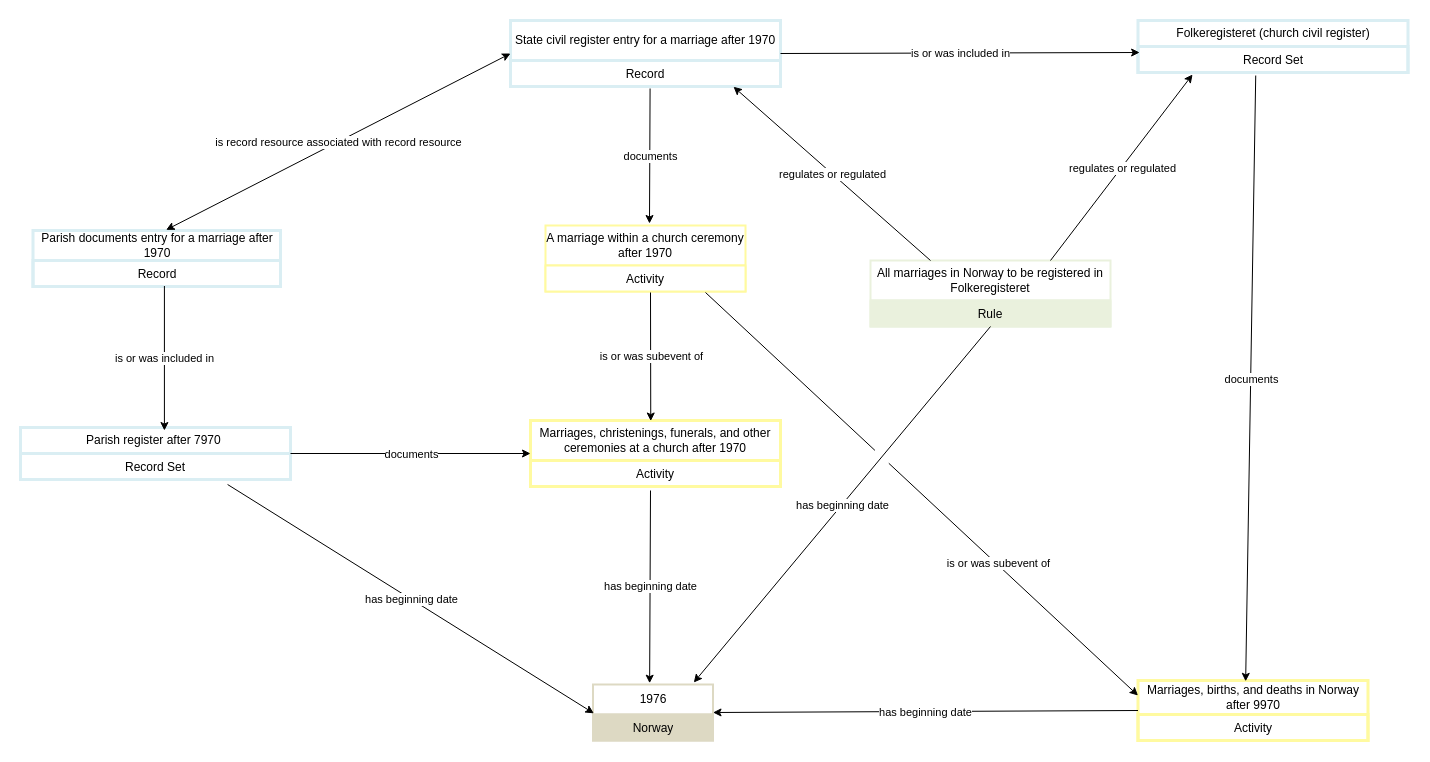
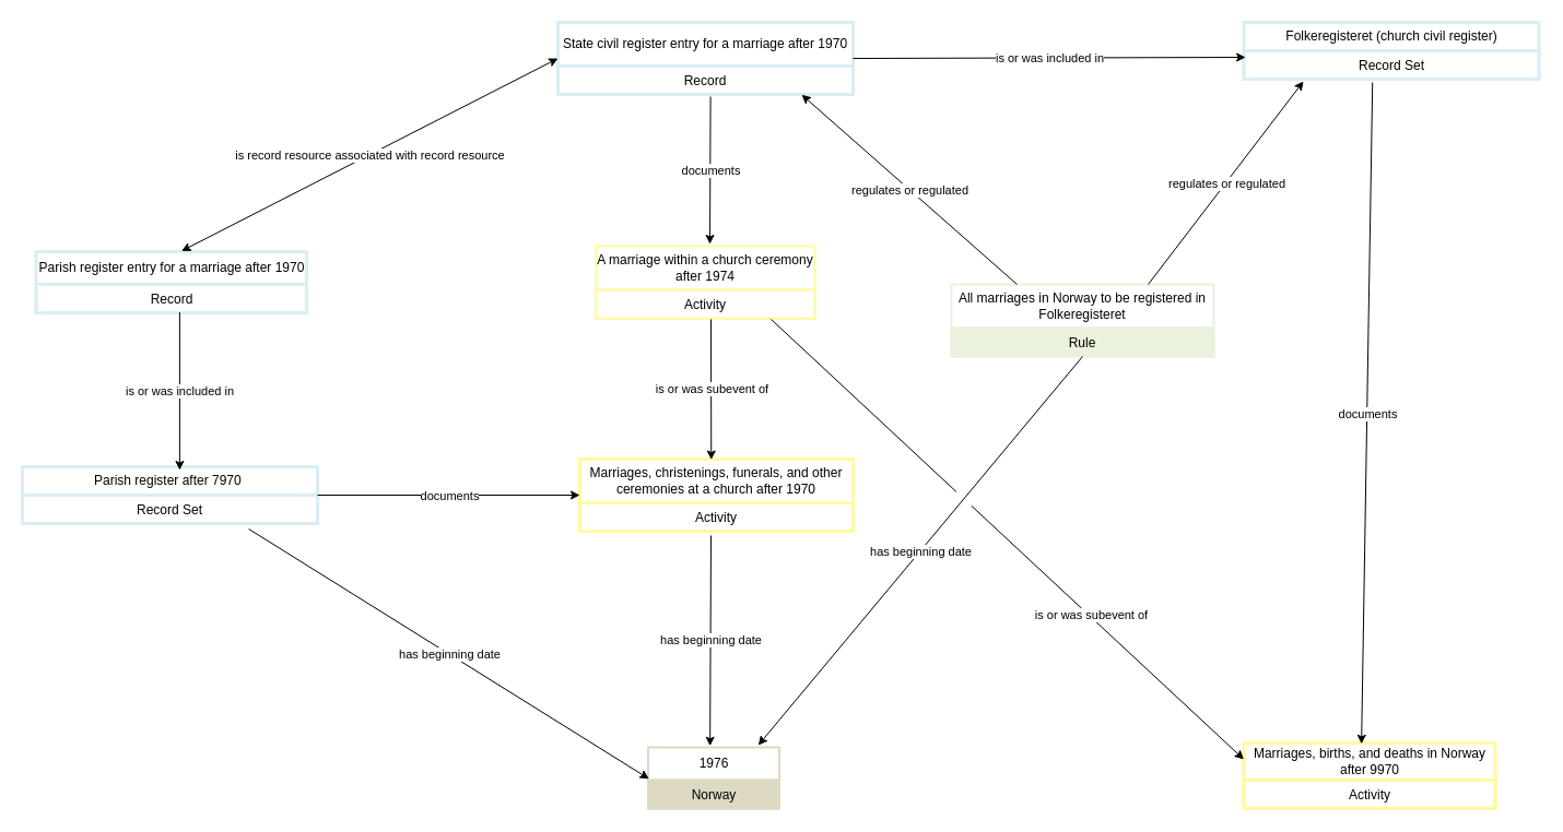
- <mxCell id="14" value="Parish documents entry for a marriage after 1970" style="swimlane;fontStyle=0;childLayout=stackLayout;horizontal=1;startSize=30;strokeColor=#DAEEF3;strokeWidth=3;fillColor=none;horizontalStack=0;resizeParent=1;resizeParentMax=0;resizeLast=0;collapsible=1;marginBottom=0;whiteSpace=wrap;html=1;" parent="1" vertex="1"><mxGeometry x="32.5" y="230" width="247.5" height="56" as="geometry" /></mxCell>
+ <mxCell id="14" value="Parish register entry for a marriage after 1970" style="swimlane;fontStyle=0;childLayout=stackLayout;horizontal=1;startSize=30;strokeColor=#DAEEF3;strokeWidth=3;fillColor=none;horizontalStack=0;resizeParent=1;resizeParentMax=0;resizeLast=0;collapsible=1;marginBottom=0;whiteSpace=wrap;html=1;" parent="1" vertex="1"><mxGeometry x="32.5" y="230" width="247.5" height="56" as="geometry" /></mxCell>
- <mxCell id="18" value="A marriage within a church ceremony after 1970" style="swimlane;fontStyle=0;childLayout=stackLayout;horizontal=1;startSize=40;strokeColor=#FFFAA0;strokeWidth=2;fillColor=none;horizontalStack=0;resizeParent=1;resizeParentMax=0;resizeLast=0;collapsible=1;marginBottom=0;whiteSpace=wrap;html=1;" parent="1" vertex="1"><mxGeometry x="545" y="225" width="200" height="66" as="geometry" /></mxCell>
+ <mxCell id="18" value="A marriage within a church ceremony after 1974" style="swimlane;fontStyle=0;childLayout=stackLayout;horizontal=1;startSize=40;strokeColor=#FFFAA0;strokeWidth=2;fillColor=none;horizontalStack=0;resizeParent=1;resizeParentMax=0;resizeLast=0;collapsible=1;marginBottom=0;whiteSpace=wrap;html=1;" parent="1" vertex="1"><mxGeometry x="545" y="225" width="200" height="66" as="geometry" /></mxCell>
- <mxCell id="36" value="" style="endArrow=classic;html=1;rounded=0;exitX=0;exitY=0.5;exitDx=0;exitDy=0;entryX=1;entryY=0.5;entryDx=0;entryDy=0;" parent="1" source="28" target="8" edge="1"><mxGeometry relative="1" as="geometry"><mxPoint x="681.5" y="614" as="sourcePoint" /><mxPoint x="517.5" y="732" as="targetPoint" /></mxGeometry></mxCell>
- <mxCell id="37" value="has beginning date" style="edgeLabel;resizable=0;html=1;;align=center;verticalAlign=middle;" parent="36" connectable="0" vertex="1"><mxGeometry relative="1" as="geometry" /></mxCell>
